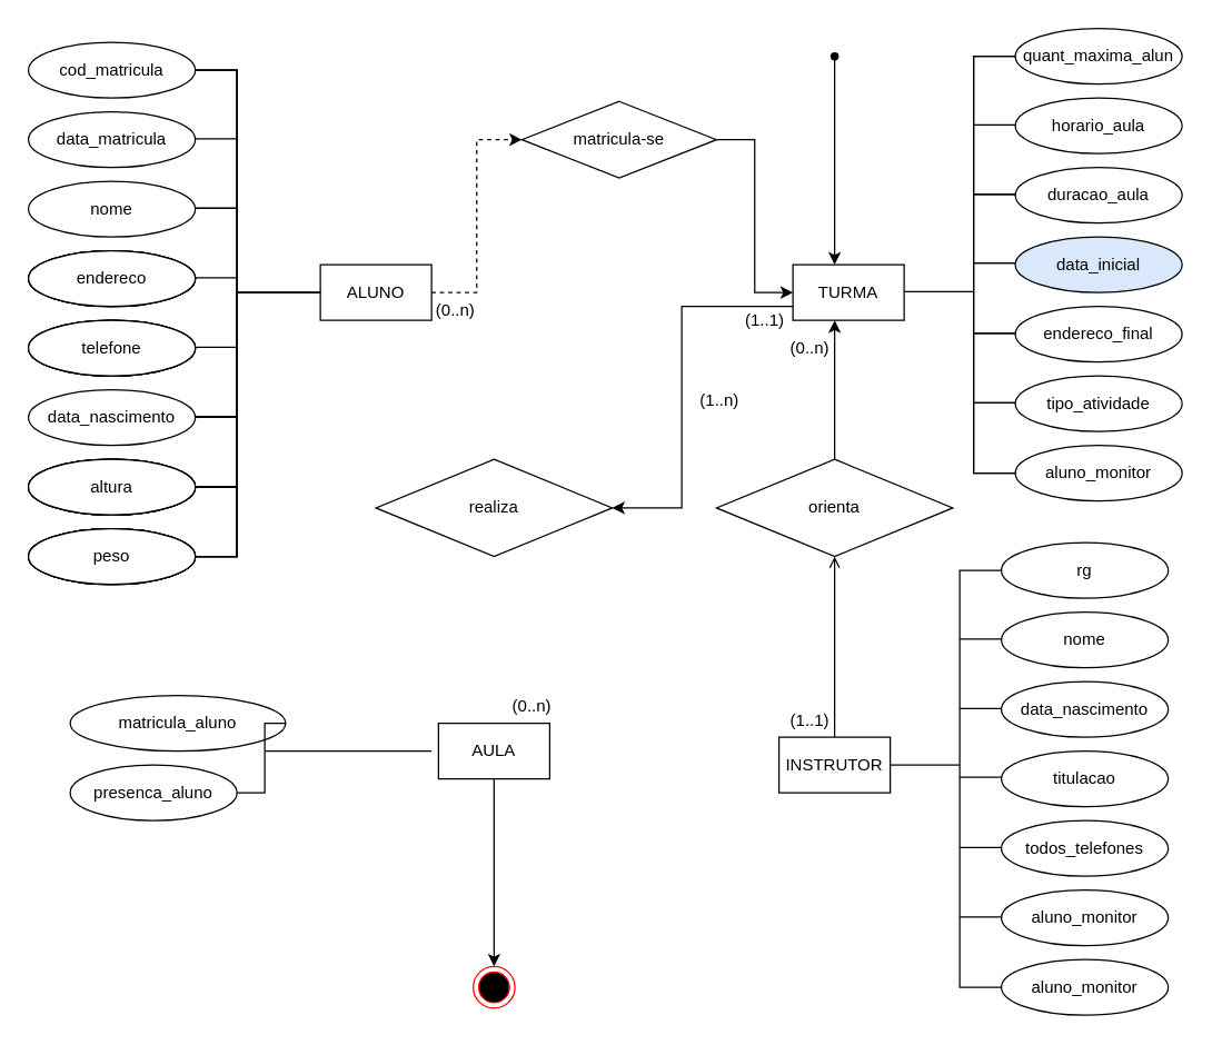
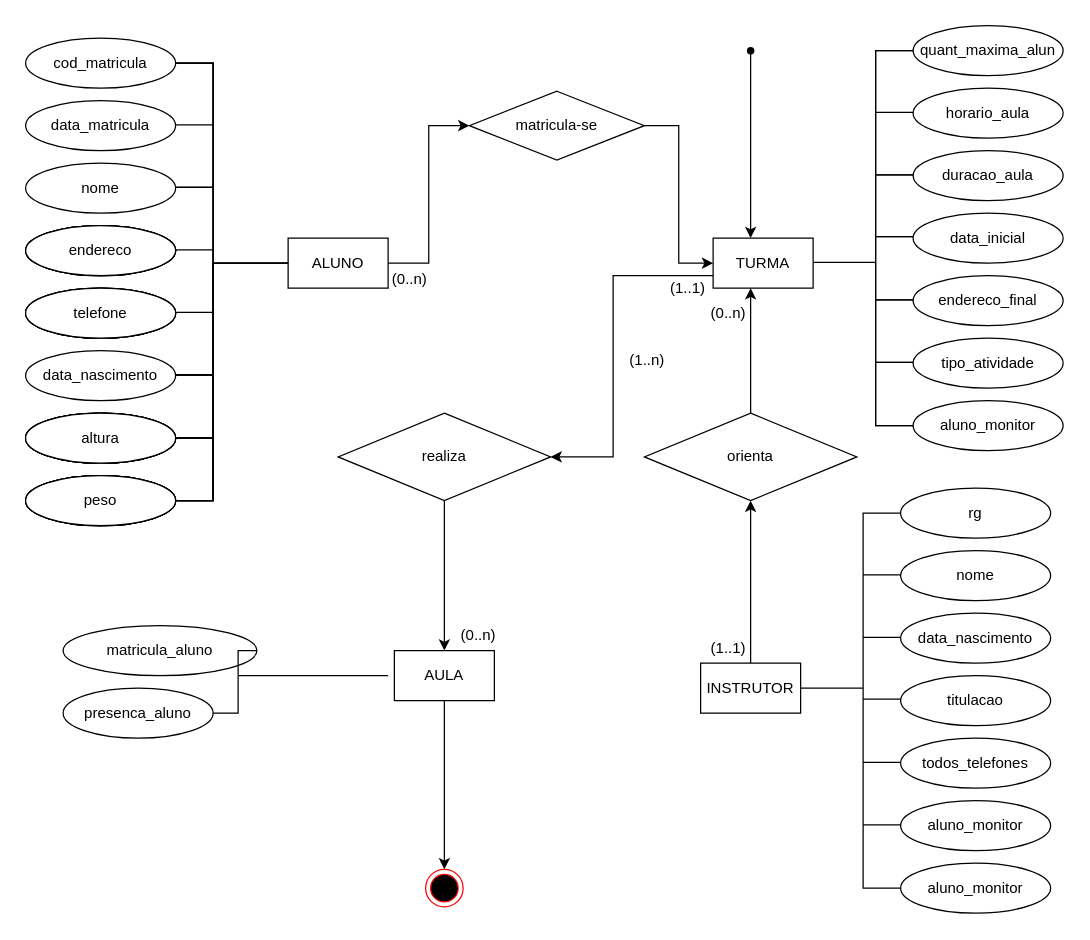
- <mxCell id="2" style="edgeStyle=orthogonalEdgeStyle;rounded=0;orthogonalLoop=1;jettySize=auto;html=1;entryX=0;entryY=0.5;entryDx=0;entryDy=0;dashed=1;" edge="1" parent="1" source="3" target="27"><mxGeometry relative="1" as="geometry" /></mxCell>
+ <mxCell id="2" style="edgeStyle=orthogonalEdgeStyle;rounded=0;orthogonalLoop=1;jettySize=auto;html=1;entryX=0;entryY=0.5;entryDx=0;entryDy=0;" edge="1" parent="1" source="3" target="27"><mxGeometry relative="1" as="geometry" /></mxCell>
- <mxCell id="31" value="data_inicial" style="ellipse;whiteSpace=wrap;html=1;fillColor=#dae8fc;" vertex="1" parent="1"><mxGeometry x="730" y="170" width="120" height="40" as="geometry" /></mxCell>
+ <mxCell id="31" value="data_inicial" style="ellipse;whiteSpace=wrap;html=1;" vertex="1" parent="1"><mxGeometry x="730" y="170" width="120" height="40" as="geometry" /></mxCell>
- <mxCell id="6" style="edgeStyle=orthogonalEdgeStyle;rounded=0;orthogonalLoop=1;jettySize=auto;html=1;entryX=0.5;entryY=1;entryDx=0;entryDy=0;endArrow=open;" edge="1" parent="1" source="7" target="98"><mxGeometry relative="1" as="geometry" /></mxCell>
+ <mxCell id="6" style="edgeStyle=orthogonalEdgeStyle;rounded=0;orthogonalLoop=1;jettySize=auto;html=1;entryX=0.5;entryY=1;entryDx=0;entryDy=0;" edge="1" parent="1" source="7" target="98"><mxGeometry relative="1" as="geometry" /></mxCell>
+ <mxCell id="95" style="edgeStyle=orthogonalEdgeStyle;rounded=0;orthogonalLoop=1;jettySize=auto;html=1;" edge="1" parent="1" source="96" target="9"><mxGeometry relative="1" as="geometry" /></mxCell>
